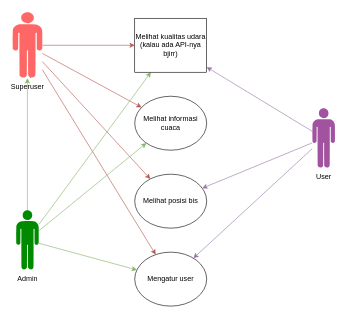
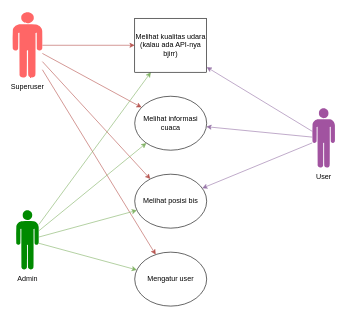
- <mxCell id="10" style="rounded=0;orthogonalLoop=1;jettySize=auto;html=1;fillColor=#d5e8d4;strokeColor=#82b366;" edge="1" parent="1" source="13" target="6"><mxGeometry relative="1" as="geometry" /></mxCell>
+ <mxCell id="10" style="rounded=0;orthogonalLoop=1;jettySize=auto;html=1;fillColor=#d5e8d4;strokeColor=#82b366;" edge="1" parent="1" source="13" target="8"><mxGeometry relative="1" as="geometry" /></mxCell>
- <mxCell id="16" style="rounded=0;orthogonalLoop=1;jettySize=auto;html=1;fillColor=#e1d5e7;strokeColor=#9673a6;" edge="1" parent="1" source="19" target="15"><mxGeometry relative="1" as="geometry" /></mxCell>
+ <mxCell id="16" style="rounded=0;orthogonalLoop=1;jettySize=auto;html=1;fillColor=#e1d5e7;strokeColor=#9673a6;" edge="1" parent="1" source="19" target="7"><mxGeometry relative="1" as="geometry" /></mxCell>
